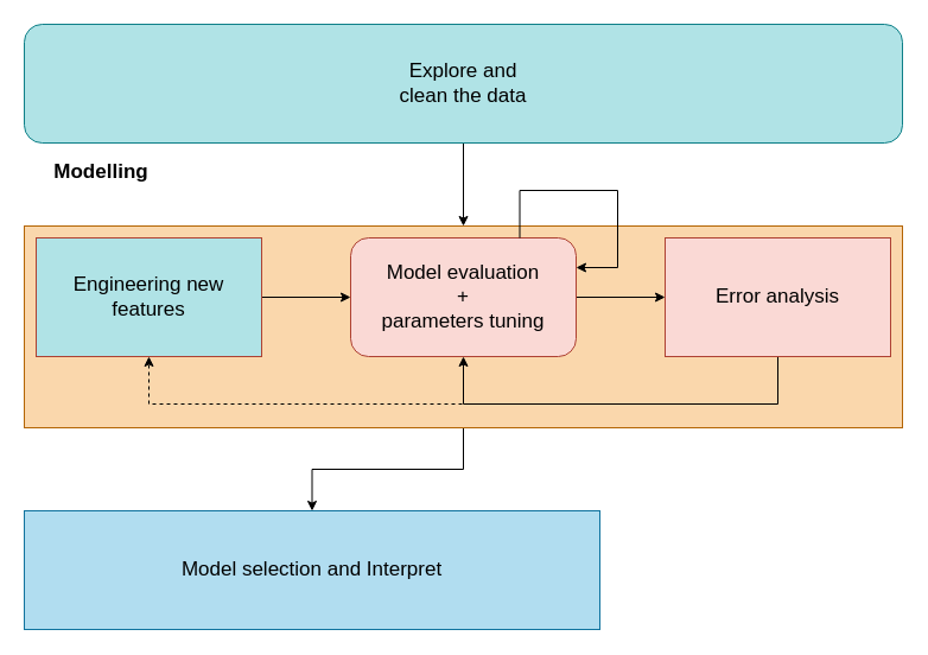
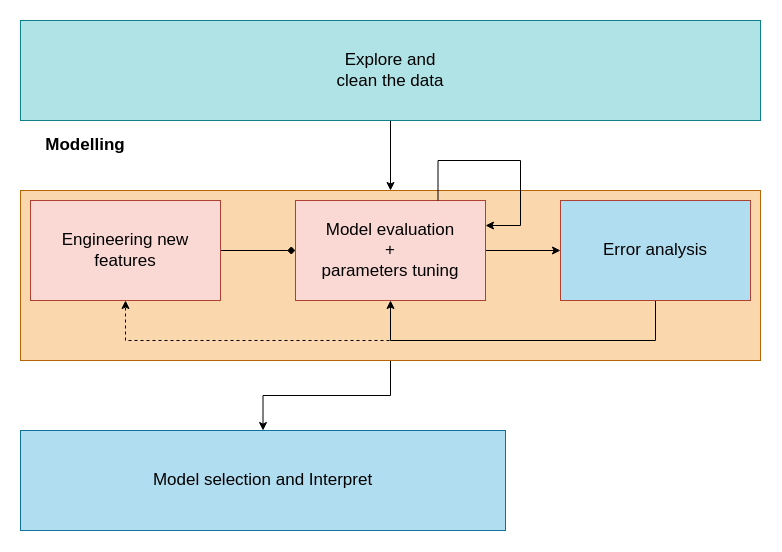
- <mxCell id="3" value="Explore and&lt;br&gt;clean the data" style="whiteSpace=wrap;html=1;fillColor=#b0e3e6;strokeColor=#0e8088;fontSize=17;rounded=1;" vertex="1" parent="1"><mxGeometry x="20" y="20" width="740" height="100" as="geometry" /></mxCell>
+ <mxCell id="3" value="Explore and&lt;br&gt;clean the data" style="rounded=0;whiteSpace=wrap;html=1;fillColor=#b0e3e6;strokeColor=#0e8088;fontSize=17;" vertex="1" parent="1"><mxGeometry x="20" y="20" width="740" height="100" as="geometry" /></mxCell>
- <mxCell id="7" value="Engineering new features" style="rounded=0;whiteSpace=wrap;html=1;fillColor=#b0e3e6;strokeColor=#ae4132;fontSize=17;" vertex="1" parent="1"><mxGeometry y="200" width="190" height="100" as="geometry" x="30" /></mxCell>
+ <mxCell id="7" value="Engineering new features" style="rounded=0;whiteSpace=wrap;html=1;fillColor=#fad9d5;strokeColor=#ae4132;fontSize=17;" vertex="1" parent="1"><mxGeometry y="200" width="190" height="100" as="geometry" x="30" /></mxCell>
- <mxCell id="6" value="" style="edgeStyle=orthogonalEdgeStyle;rounded=0;orthogonalLoop=1;jettySize=auto;html=1;" edge="1" parent="1" source="7" target="10"><mxGeometry relative="1" as="geometry" /></mxCell>
+ <mxCell id="6" value="" style="edgeStyle=orthogonalEdgeStyle;rounded=0;orthogonalLoop=1;jettySize=auto;html=1;endArrow=diamond;" edge="1" parent="1" source="7" target="10"><mxGeometry relative="1" as="geometry" /></mxCell>
- <mxCell id="10" value="Model evaluation&lt;br&gt;+&lt;br&gt;parameters tuning" style="whiteSpace=wrap;html=1;fillColor=#fad9d5;strokeColor=#ae4132;fontSize=17;rounded=1;" vertex="1" parent="1"><mxGeometry x="295" y="200" width="190" height="100" as="geometry" /></mxCell>
+ <mxCell id="10" value="Model evaluation&lt;br&gt;+&lt;br&gt;parameters tuning" style="rounded=0;whiteSpace=wrap;html=1;fillColor=#fad9d5;strokeColor=#ae4132;fontSize=17;" vertex="1" parent="1"><mxGeometry x="295" y="200" width="190" height="100" as="geometry" /></mxCell>
- <mxCell id="13" value="Error analysis" style="rounded=0;whiteSpace=wrap;html=1;fillColor=#fad9d5;strokeColor=#ae4132;fontSize=17;" vertex="1" parent="1"><mxGeometry x="560" y="200" width="190" height="100" as="geometry" /></mxCell>
+ <mxCell id="13" value="Error analysis" style="rounded=0;whiteSpace=wrap;html=1;fillColor=#b1ddf0;strokeColor=#ae4132;fontSize=17;" vertex="1" parent="1"><mxGeometry x="560" y="200" width="190" height="100" as="geometry" /></mxCell>
